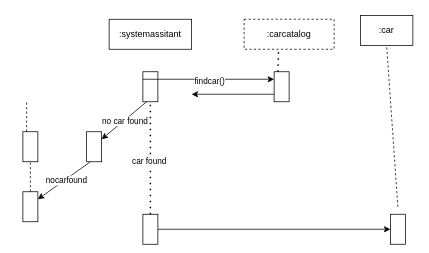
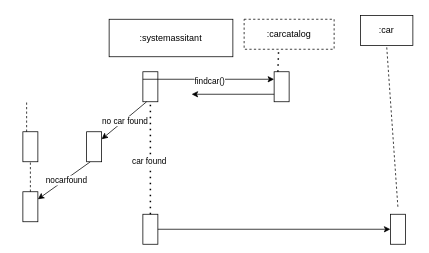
- <mxCell id="4" value=":systemassitant" style="rounded=0;whiteSpace=wrap;html=1;" vertex="1" parent="1"><mxGeometry x="145" y="25" width="110" height="40" as="geometry" /></mxCell>
+ <mxCell id="4" value=":systemassitant" style="rounded=0;whiteSpace=wrap;html=1;" vertex="1" parent="1"><mxGeometry x="145" y="25" width="165" height="50" as="geometry" /></mxCell>
